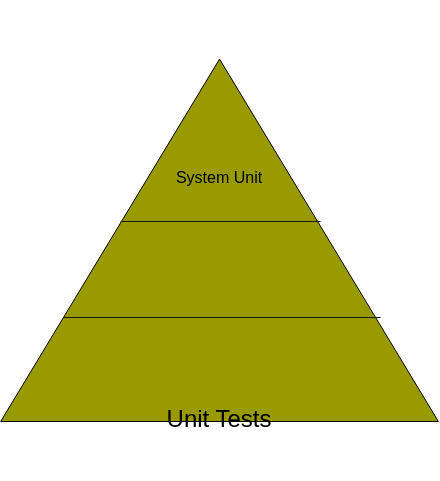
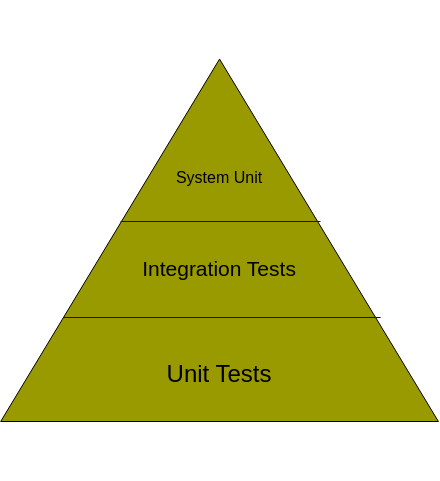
+ <mxCell id="6" value="Integration Tests" style="text;strokeColor=none;fillColor=none;align=center;verticalAlign=middle;spacingLeft=4;spacingRight=4;overflow=hidden;rotatable=0;points=[[0,0.5],[1,0.5]];portConstraint=eastwest;fontSize=21;" vertex="1" parent="1"><mxGeometry x="112.04" y="246" width="180" height="40" as="geometry" /></mxCell>
- <mxCell id="7" value="Unit Tests" style="text;strokeColor=none;fillColor=none;align=center;verticalAlign=middle;spacingLeft=4;spacingRight=4;overflow=hidden;rotatable=0;points=[[0,0.5],[1,0.5]];portConstraint=eastwest;fontSize=24;" vertex="1" parent="1"><mxGeometry x="142.04" y="396" width="120" height="40" as="geometry" /></mxCell>
+ <mxCell id="7" value="Unit Tests" style="text;strokeColor=none;fillColor=none;align=center;verticalAlign=middle;spacingLeft=4;spacingRight=4;overflow=hidden;rotatable=0;points=[[0,0.5],[1,0.5]];portConstraint=eastwest;fontSize=24;" vertex="1" parent="1"><mxGeometry x="142.04" y="351" width="120" height="40" as="geometry" /></mxCell>
